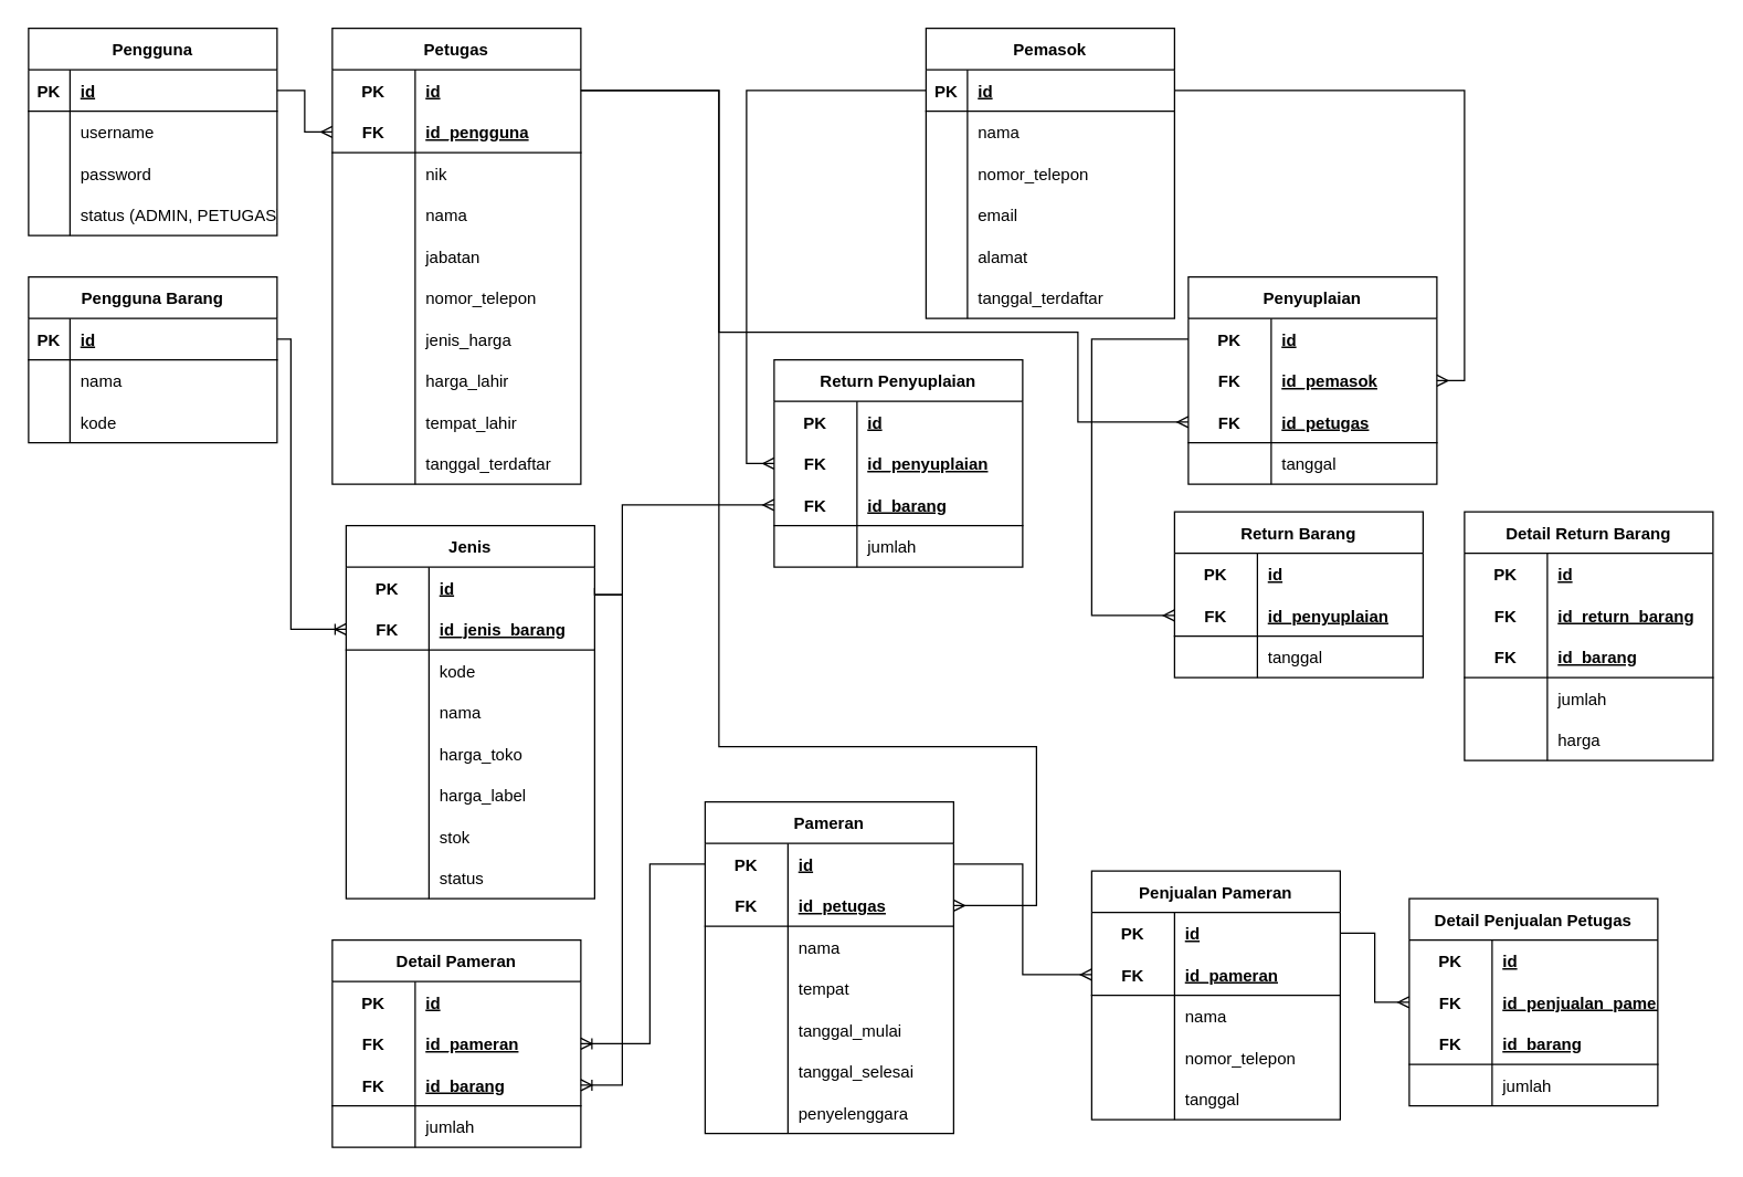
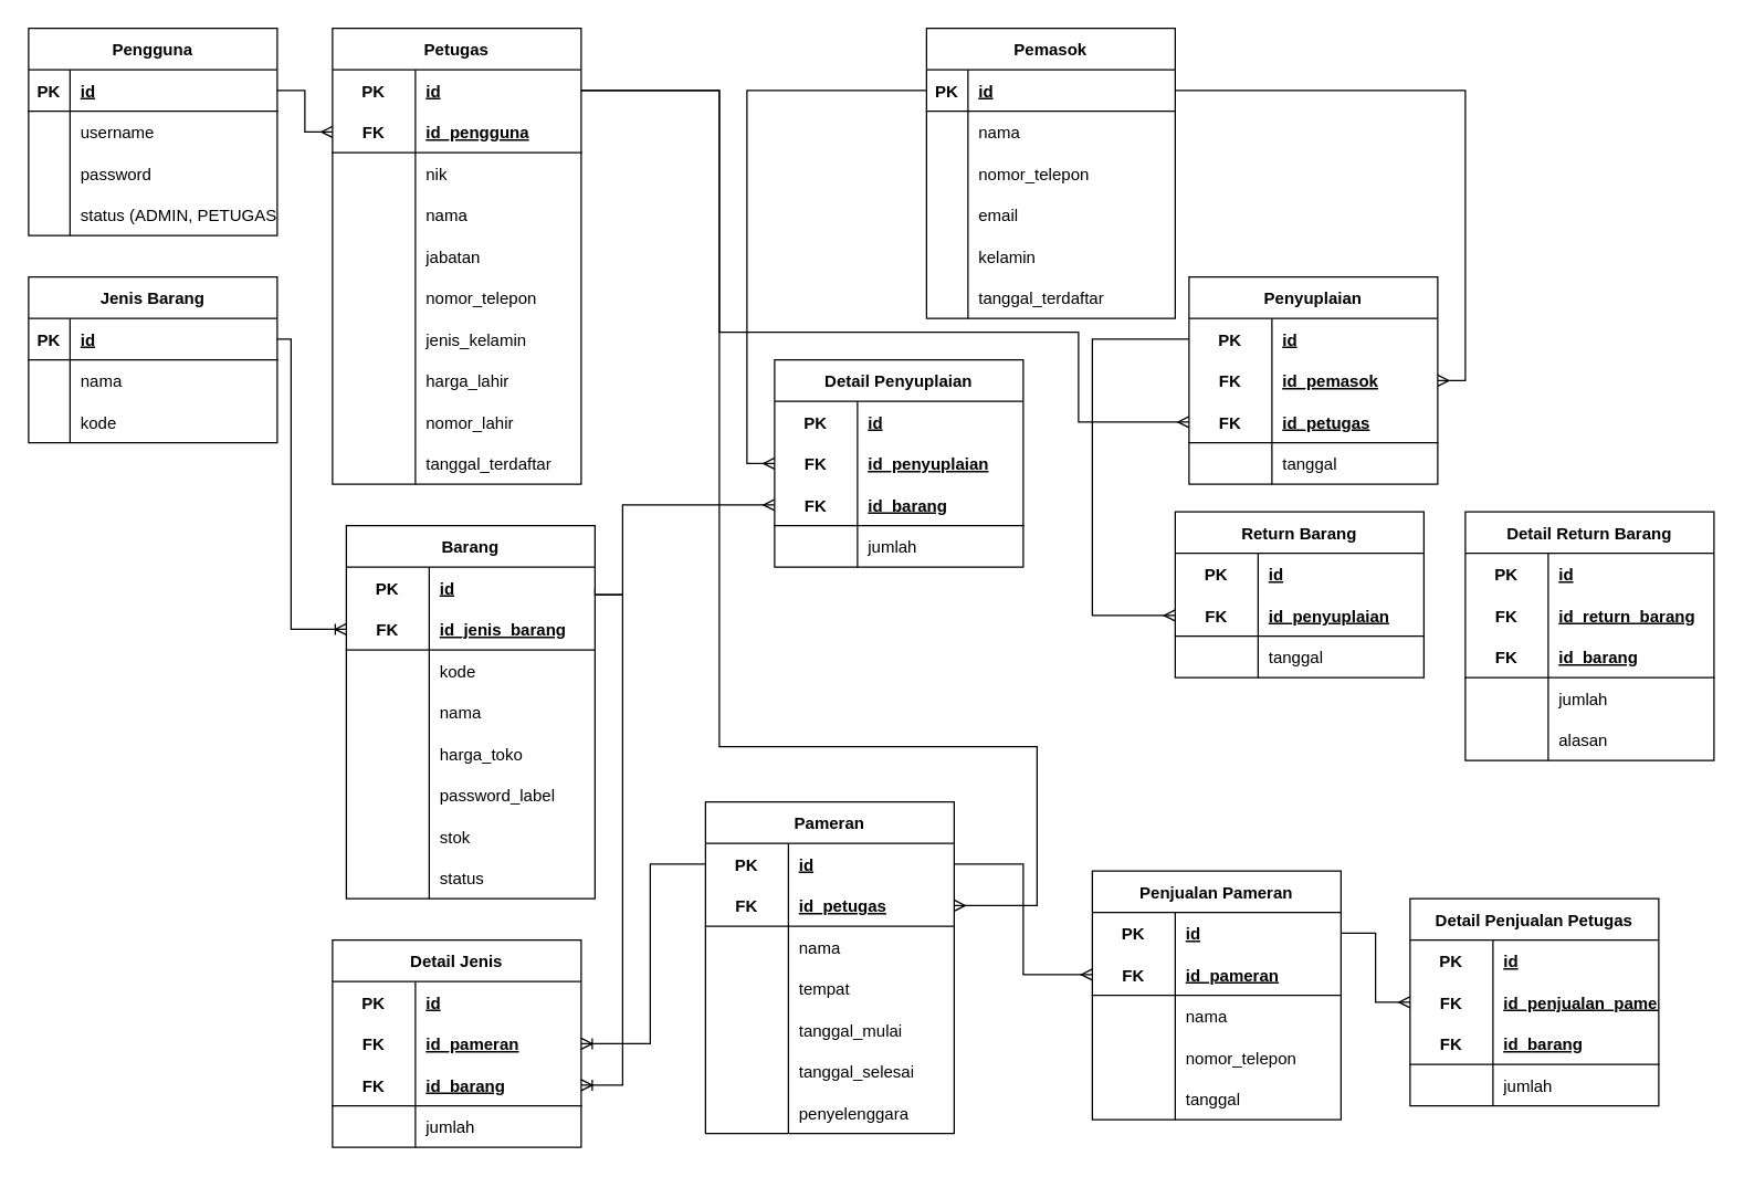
- <mxCell id="96" value="alamat" style="shape=partialRectangle;connectable=0;fillColor=none;top=0;left=0;bottom=0;right=0;align=left;spacingLeft=6;overflow=hidden;" parent="94" vertex="1"><mxGeometry x="30" width="150" height="30" as="geometry"><mxRectangle width="150" height="30" as="alternateBounds" /></mxGeometry></mxCell>
+ <mxCell id="96" value="kelamin" style="shape=partialRectangle;connectable=0;fillColor=none;top=0;left=0;bottom=0;right=0;align=left;spacingLeft=6;overflow=hidden;" parent="94" vertex="1"><mxGeometry x="30" width="150" height="30" as="geometry"><mxRectangle width="150" height="30" as="alternateBounds" /></mxGeometry></mxCell>
- <mxCell id="46" value="Pengguna Barang" style="shape=table;startSize=30;container=1;collapsible=1;childLayout=tableLayout;fixedRows=1;rowLines=0;fontStyle=1;align=center;resizeLast=1;" parent="1" vertex="1"><mxGeometry x="20" y="200" width="180" height="120" as="geometry" /></mxCell>
+ <mxCell id="46" value="Jenis Barang" style="shape=table;startSize=30;container=1;collapsible=1;childLayout=tableLayout;fixedRows=1;rowLines=0;fontStyle=1;align=center;resizeLast=1;" parent="1" vertex="1"><mxGeometry x="20" y="200" width="180" height="120" as="geometry" /></mxCell>
- <mxCell id="23" value="jenis_harga" style="shape=partialRectangle;connectable=0;fillColor=none;top=0;left=0;bottom=0;right=0;align=left;spacingLeft=6;overflow=hidden;" parent="21" vertex="1"><mxGeometry x="60" width="120" height="30" as="geometry"><mxRectangle width="120" height="30" as="alternateBounds" /></mxGeometry></mxCell>
+ <mxCell id="23" value="jenis_kelamin" style="shape=partialRectangle;connectable=0;fillColor=none;top=0;left=0;bottom=0;right=0;align=left;spacingLeft=6;overflow=hidden;" parent="21" vertex="1"><mxGeometry x="60" width="120" height="30" as="geometry"><mxRectangle width="120" height="30" as="alternateBounds" /></mxGeometry></mxCell>
- <mxCell id="180" value="Return Penyuplaian" style="shape=table;startSize=30;container=1;collapsible=1;childLayout=tableLayout;fixedRows=1;rowLines=0;fontStyle=1;align=center;resizeLast=1;" parent="1" vertex="1"><mxGeometry x="560" y="260" width="180" height="150" as="geometry" /></mxCell>
+ <mxCell id="180" value="Detail Penyuplaian" style="shape=table;startSize=30;container=1;collapsible=1;childLayout=tableLayout;fixedRows=1;rowLines=0;fontStyle=1;align=center;resizeLast=1;" parent="1" vertex="1"><mxGeometry x="560" y="260" width="180" height="150" as="geometry" /></mxCell>
- <mxCell id="29" value="tempat_lahir" style="shape=partialRectangle;connectable=0;fillColor=none;top=0;left=0;bottom=0;right=0;align=left;spacingLeft=6;overflow=hidden;" parent="27" vertex="1"><mxGeometry x="60" width="120" height="30" as="geometry"><mxRectangle width="120" height="30" as="alternateBounds" /></mxGeometry></mxCell>
+ <mxCell id="29" value="nomor_lahir" style="shape=partialRectangle;connectable=0;fillColor=none;top=0;left=0;bottom=0;right=0;align=left;spacingLeft=6;overflow=hidden;" parent="27" vertex="1"><mxGeometry x="60" width="120" height="30" as="geometry"><mxRectangle width="120" height="30" as="alternateBounds" /></mxGeometry></mxCell>
- <mxCell id="56" value="Jenis" style="shape=table;startSize=30;container=1;collapsible=1;childLayout=tableLayout;fixedRows=1;rowLines=0;fontStyle=1;align=center;resizeLast=1;" parent="1" vertex="1"><mxGeometry x="250" y="380" width="180" height="270" as="geometry" /></mxCell>
+ <mxCell id="56" value="Barang" style="shape=table;startSize=30;container=1;collapsible=1;childLayout=tableLayout;fixedRows=1;rowLines=0;fontStyle=1;align=center;resizeLast=1;" parent="1" vertex="1"><mxGeometry x="250" y="380" width="180" height="270" as="geometry" /></mxCell>
- <mxCell id="212" value="harga" style="shape=partialRectangle;connectable=0;fillColor=none;top=0;left=0;bottom=0;right=0;align=left;spacingLeft=6;overflow=hidden;" vertex="1" parent="210"><mxGeometry x="60" width="120" height="30" as="geometry"><mxRectangle width="120" height="30" as="alternateBounds" /></mxGeometry></mxCell>
+ <mxCell id="212" value="alasan" style="shape=partialRectangle;connectable=0;fillColor=none;top=0;left=0;bottom=0;right=0;align=left;spacingLeft=6;overflow=hidden;" vertex="1" parent="210"><mxGeometry x="60" width="120" height="30" as="geometry"><mxRectangle width="120" height="30" as="alternateBounds" /></mxGeometry></mxCell>
- <mxCell id="74" value="harga_label" style="shape=partialRectangle;connectable=0;fillColor=none;top=0;left=0;bottom=0;right=0;align=left;spacingLeft=6;overflow=hidden;" parent="72" vertex="1"><mxGeometry x="60" width="120" height="30" as="geometry"><mxRectangle width="120" height="30" as="alternateBounds" /></mxGeometry></mxCell>
+ <mxCell id="74" value="password_label" style="shape=partialRectangle;connectable=0;fillColor=none;top=0;left=0;bottom=0;right=0;align=left;spacingLeft=6;overflow=hidden;" parent="72" vertex="1"><mxGeometry x="60" width="120" height="30" as="geometry"><mxRectangle width="120" height="30" as="alternateBounds" /></mxGeometry></mxCell>
- <mxCell id="113" value="Detail Pameran" style="shape=table;startSize=30;container=1;collapsible=1;childLayout=tableLayout;fixedRows=1;rowLines=0;fontStyle=1;align=center;resizeLast=1;" parent="1" vertex="1"><mxGeometry x="240" y="680" width="180" height="150" as="geometry" /></mxCell>
+ <mxCell id="113" value="Detail Jenis" style="shape=table;startSize=30;container=1;collapsible=1;childLayout=tableLayout;fixedRows=1;rowLines=0;fontStyle=1;align=center;resizeLast=1;" parent="1" vertex="1"><mxGeometry x="240" y="680" width="180" height="150" as="geometry" /></mxCell>
